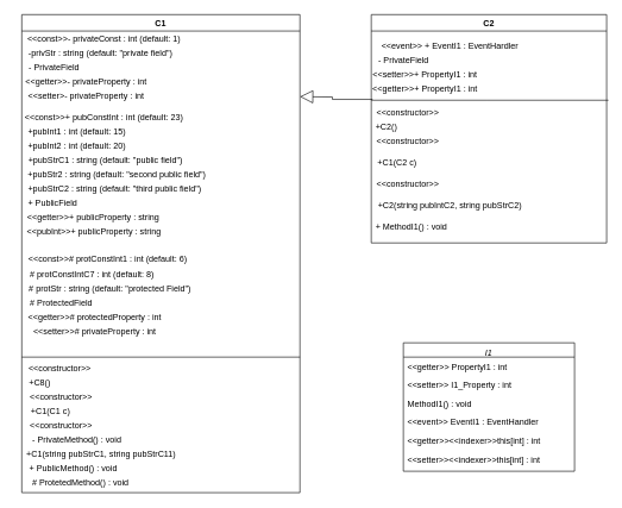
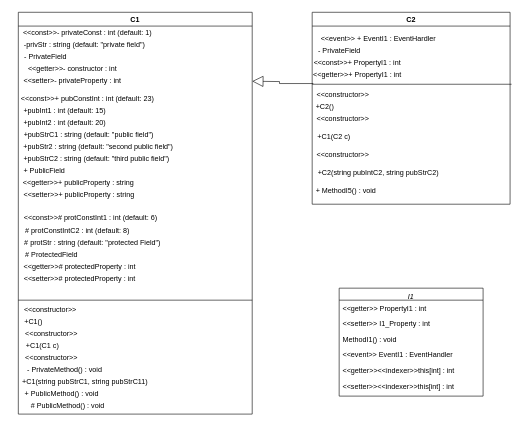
- <mxCell id="43" value="&amp;lt;&amp;lt;setter&amp;gt;&amp;gt;+ PropertyI1 : int" style="text;html=1;align=center;verticalAlign=middle;resizable=0;points=[];autosize=1;strokeColor=none;fillColor=none;" parent="39" vertex="1"><mxGeometry x="-10" y="70" width="170" height="30" as="geometry" /></mxCell>
+ <mxCell id="43" value="&amp;lt;&amp;lt;const&amp;gt;&amp;gt;+ PropertyI1 : int" style="text;html=1;align=center;verticalAlign=middle;resizable=0;points=[];autosize=1;strokeColor=none;fillColor=none;" parent="39" vertex="1"><mxGeometry x="-10" y="70" width="170" height="30" as="geometry" /></mxCell>
- <mxCell id="6" value="&amp;lt;&amp;lt;getter&amp;gt;&amp;gt;- privateProperty : int" style="text;html=1;align=center;verticalAlign=middle;resizable=0;points=[];autosize=1;strokeColor=none;fillColor=none;" parent="2" vertex="1"><mxGeometry x="-5" y="80" width="190" height="30" as="geometry" /></mxCell>
+ <mxCell id="6" value="&amp;lt;&amp;lt;getter&amp;gt;&amp;gt;- constructor : int" style="text;html=1;align=center;verticalAlign=middle;resizable=0;points=[];autosize=1;strokeColor=none;fillColor=none;" parent="2" vertex="1"><mxGeometry x="-5" y="80" width="190" height="30" as="geometry" /></mxCell>
- <mxCell id="50" value="&lt;font style=&quot;font-size: 12px;&quot;&gt;+ MethodI1() : void&lt;/font&gt;" style="text;html=1;align=center;verticalAlign=middle;resizable=0;points=[];autosize=1;strokeColor=none;fillColor=none;fontSize=16;" parent="39" vertex="1"><mxGeometry x="-4" y="280" width="120" height="30" as="geometry" /></mxCell>
+ <mxCell id="50" value="&lt;font style=&quot;font-size: 12px;&quot;&gt;+ MethodI5() : void&lt;/font&gt;" style="text;html=1;align=center;verticalAlign=middle;resizable=0;points=[];autosize=1;strokeColor=none;fillColor=none;fontSize=16;" parent="39" vertex="1"><mxGeometry x="-4" y="280" width="120" height="30" as="geometry" /></mxCell>
- <mxCell id="8" value="&amp;lt;&amp;lt;pubInt&amp;gt;&amp;gt;+ publicProperty : string" style="text;html=1;align=center;verticalAlign=middle;resizable=0;points=[];autosize=1;strokeColor=none;fillColor=none;" parent="2" vertex="1"><mxGeometry x="-4" y="290" width="210" height="30" as="geometry" /></mxCell>
+ <mxCell id="8" value="&amp;lt;&amp;lt;setter&amp;gt;&amp;gt;+ publicProperty : string" style="text;html=1;align=center;verticalAlign=middle;resizable=0;points=[];autosize=1;strokeColor=none;fillColor=none;" parent="2" vertex="1"><mxGeometry x="-4" y="290" width="210" height="30" as="geometry" /></mxCell>
- <mxCell id="18" value="# protConstIntC7 : int (default: 8)&amp;nbsp;" style="text;html=1;align=center;verticalAlign=middle;resizable=0;points=[];autosize=1;strokeColor=none;fillColor=none;" parent="2" vertex="1"><mxGeometry y="350" width="200" height="30" as="geometry" /></mxCell>
+ <mxCell id="18" value="# protConstIntC2 : int (default: 8)&amp;nbsp;" style="text;html=1;align=center;verticalAlign=middle;resizable=0;points=[];autosize=1;strokeColor=none;fillColor=none;" parent="2" vertex="1"><mxGeometry y="350" width="200" height="30" as="geometry" /></mxCell>
- <mxCell id="22" value="&amp;lt;&amp;lt;setter&amp;gt;&amp;gt;# privateProperty : int" style="text;html=1;align=center;verticalAlign=middle;resizable=0;points=[];autosize=1;strokeColor=none;fillColor=none;" parent="2" vertex="1"><mxGeometry x="-3" y="430" width="210" height="30" as="geometry" /></mxCell>
+ <mxCell id="22" value="&amp;lt;&amp;lt;setter&amp;gt;&amp;gt;# protectedProperty : int" style="text;html=1;align=center;verticalAlign=middle;resizable=0;points=[];autosize=1;strokeColor=none;fillColor=none;" parent="2" vertex="1"><mxGeometry x="-3" y="430" width="210" height="30" as="geometry" /></mxCell>
- <mxCell id="24" value="&lt;font style=&quot;font-size: 12px;&quot;&gt;+C8()&lt;/font&gt;" style="text;html=1;align=center;verticalAlign=middle;resizable=0;points=[];autosize=1;strokeColor=none;fillColor=none;fontSize=16;" parent="2" vertex="1"><mxGeometry y="500" width="50" height="30" as="geometry" /></mxCell>
+ <mxCell id="24" value="&lt;font style=&quot;font-size: 12px;&quot;&gt;+C1()&lt;/font&gt;" style="text;html=1;align=center;verticalAlign=middle;resizable=0;points=[];autosize=1;strokeColor=none;fillColor=none;fontSize=16;" parent="2" vertex="1"><mxGeometry y="500" width="50" height="30" as="geometry" /></mxCell>
- <mxCell id="31" value="&lt;font style=&quot;font-size: 12px;&quot;&gt;# ProtetedMethod() : void&lt;/font&gt;" style="text;html=1;align=center;verticalAlign=middle;resizable=0;points=[];autosize=1;strokeColor=none;fillColor=none;fontSize=16;" parent="2" vertex="1"><mxGeometry x="2" y="640" width="160" height="30" as="geometry" /></mxCell>
+ <mxCell id="31" value="&lt;font style=&quot;font-size: 12px;&quot;&gt;# PublicMethod() : void&lt;/font&gt;" style="text;html=1;align=center;verticalAlign=middle;resizable=0;points=[];autosize=1;strokeColor=none;fillColor=none;fontSize=16;" parent="2" vertex="1"><mxGeometry x="2" y="640" width="160" height="30" as="geometry" /></mxCell>
